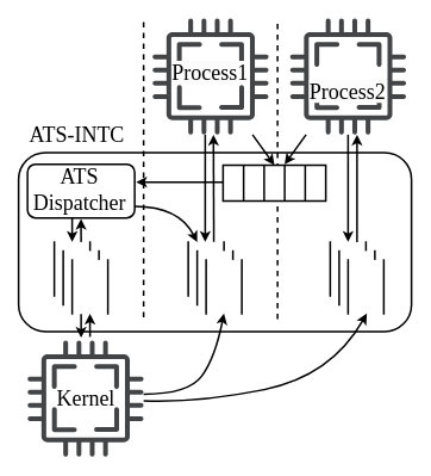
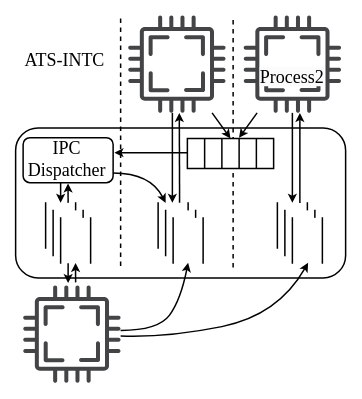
- <mxCell id="26" value="&lt;span style=&quot;color: rgb(0, 0, 0); font-family: &amp;quot;Times New Roman&amp;quot;; font-size: 24px; font-style: normal; font-variant-ligatures: normal; font-variant-caps: normal; font-weight: 400; letter-spacing: normal; orphans: 2; text-align: center; text-indent: 0px; text-transform: none; widows: 2; word-spacing: 0px; -webkit-text-stroke-width: 0px; background-color: rgb(251, 251, 251); text-decoration-thickness: initial; text-decoration-style: initial; text-decoration-color: initial; float: none; display: inline !important;&quot;&gt;Process1&lt;/span&gt;" style="text;whiteSpace=wrap;html=1;" parent="24" vertex="1"><mxGeometry x="20" y="40" width="90" height="50" as="geometry" /></mxCell>
- <mxCell id="20" value="&lt;font face=&quot;Times New Roman&quot; style=&quot;font-size: 24px;&quot;&gt;ATS-INTC&lt;/font&gt;" style="text;html=1;align=center;verticalAlign=middle;resizable=0;points=[];autosize=1;strokeColor=none;fillColor=none;" parent="1" vertex="1"><mxGeometry x="20" y="130" width="130" height="40" as="geometry" /></mxCell>
+ <mxCell id="20" value="&lt;font face=&quot;Times New Roman&quot; style=&quot;font-size: 24px;&quot;&gt;ATS-INTC&lt;/font&gt;" style="text;html=1;align=center;verticalAlign=middle;resizable=0;points=[];autosize=1;strokeColor=none;fillColor=none;" parent="1" vertex="1"><mxGeometry x="20" y="60" width="130" height="40" as="geometry" /></mxCell>
- <mxCell id="33" value="&lt;font face=&quot;Times New Roman&quot; style=&quot;font-size: 24px;&quot;&gt;ATS&lt;br&gt;Dispatcher&lt;br&gt;&lt;/font&gt;" style="text;html=1;align=center;verticalAlign=middle;resizable=0;points=[];autosize=1;strokeColor=none;fillColor=none;" parent="31" vertex="1"><mxGeometry x="-7" y="-7" width="130" height="70" as="geometry" /></mxCell>
+ <mxCell id="33" value="&lt;font face=&quot;Times New Roman&quot; style=&quot;font-size: 24px;&quot;&gt;IPC&lt;br&gt;Dispatcher&lt;br&gt;&lt;/font&gt;" style="text;html=1;align=center;verticalAlign=middle;resizable=0;points=[];autosize=1;strokeColor=none;fillColor=none;" parent="31" vertex="1"><mxGeometry x="-7" y="-7" width="130" height="70" as="geometry" /></mxCell>
- <mxCell id="23" value="&lt;font face=&quot;Times New Roman&quot; style=&quot;font-size: 24px;&quot;&gt;Kernel&lt;/font&gt;" style="text;html=1;align=center;verticalAlign=middle;resizable=0;points=[];autosize=1;strokeColor=none;fillColor=none;" parent="21" vertex="1"><mxGeometry x="20" y="45" width="90" height="40" as="geometry" /></mxCell>
